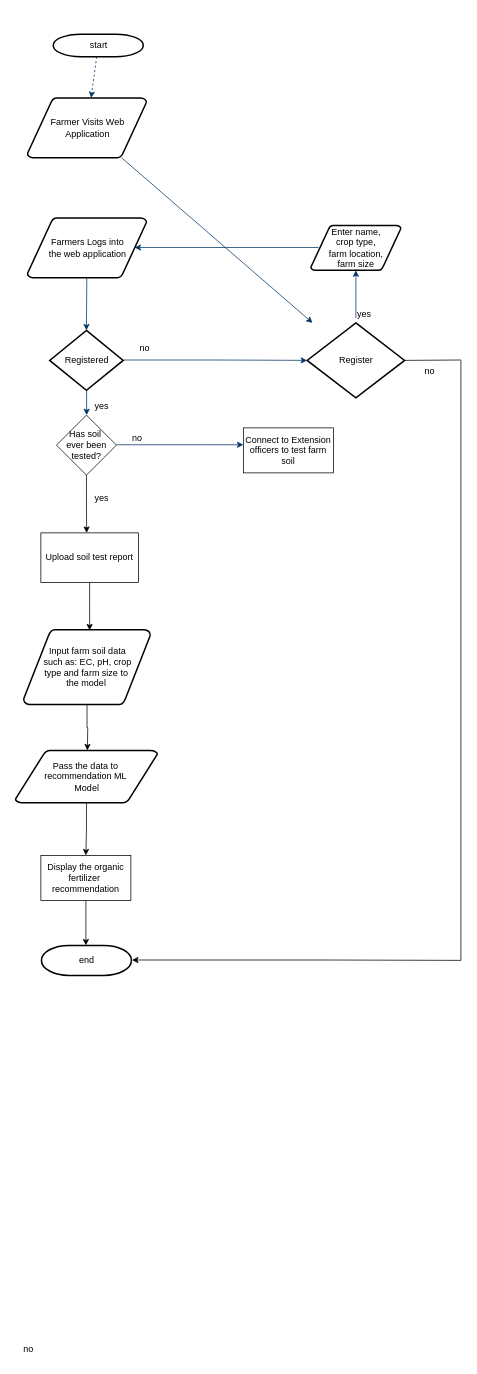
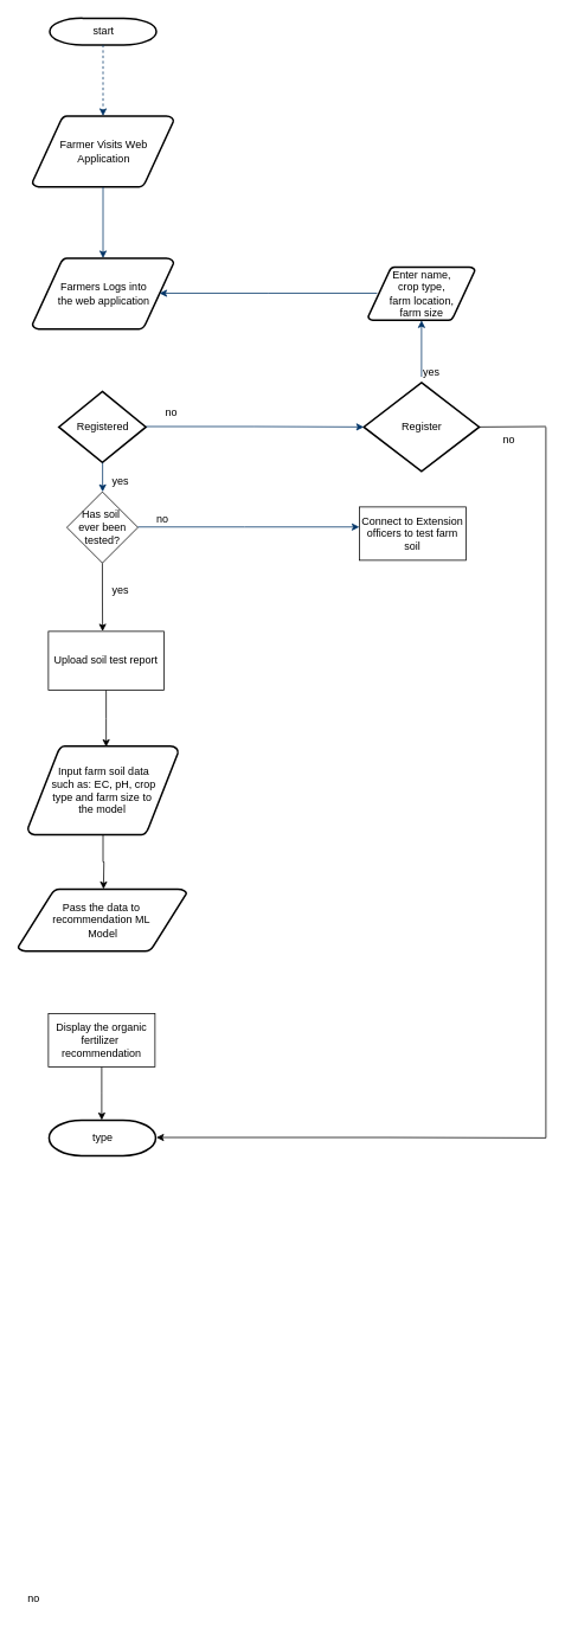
- <mxCell id="2" value="start" style="shape=mxgraph.flowchart.terminator;strokeWidth=2;gradientColor=none;gradientDirection=north;fontStyle=0;html=1;" parent="1" vertex="1"><mxGeometry x="70.5" y="45" width="120" height="30" as="geometry" /></mxCell>
+ <mxCell id="2" value="start" style="shape=mxgraph.flowchart.terminator;strokeWidth=2;gradientColor=none;gradientDirection=north;fontStyle=0;html=1;" parent="1" vertex="1"><mxGeometry x="55.5" y="20" width="120" height="30" as="geometry" /></mxCell>
- <mxCell id="7" style="fontStyle=1;strokeColor=#003366;strokeWidth=1;html=1;rounded=0;" parent="1" source="3" target="18" edge="1"><mxGeometry relative="1" as="geometry" /></mxCell>
+ <mxCell id="7" style="fontStyle=1;strokeColor=#003366;strokeWidth=1;html=1;rounded=0;" parent="1" source="3" target="4" edge="1"><mxGeometry relative="1" as="geometry" /></mxCell>
- <mxCell id="8" style="entryX=0.5;entryY=0;entryPerimeter=0;fontStyle=1;strokeColor=#003366;strokeWidth=1;html=1;rounded=0;" parent="1" source="4" target="5" edge="1"><mxGeometry relative="1" as="geometry" /></mxCell>
- <mxCell id="32" value="Connect to Extension officers to test farm soil" style="rounded=0;whiteSpace=wrap;html=1;" parent="1" vertex="1"><mxGeometry x="324" y="570" width="120" height="60" as="geometry" /></mxCell>
+ <mxCell id="32" value="Connect to Extension officers to test farm soil" style="rounded=0;whiteSpace=wrap;html=1;" parent="1" vertex="1"><mxGeometry x="404" y="570" width="120" height="60" as="geometry" /></mxCell>
- <mxCell id="14" style="edgeStyle=orthogonalEdgeStyle;rounded=0;orthogonalLoop=1;jettySize=auto;html=1;entryX=0.5;entryY=0;entryDx=0;entryDy=0;" edge="1" parent="1" source="15" target="17"><mxGeometry relative="1" as="geometry" /></mxCell>
- <mxCell id="23" value="end" style="shape=mxgraph.flowchart.terminator;strokeWidth=2;gradientColor=none;gradientDirection=north;fontStyle=0;html=1;" parent="1" vertex="1"><mxGeometry x="54.75" y="1260" width="120" height="40" as="geometry" /></mxCell>
+ <mxCell id="23" value="type" style="shape=mxgraph.flowchart.terminator;strokeWidth=2;gradientColor=none;gradientDirection=north;fontStyle=0;html=1;" parent="1" vertex="1"><mxGeometry x="54.75" y="1260" width="120" height="40" as="geometry" /></mxCell>
